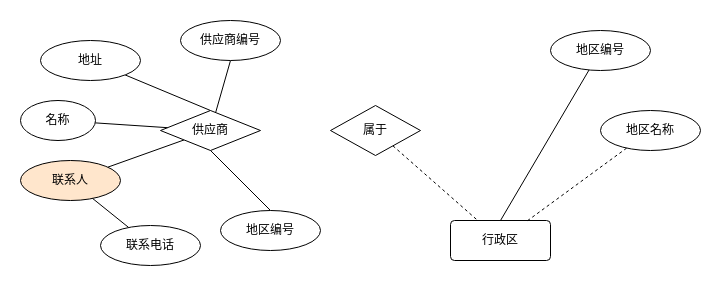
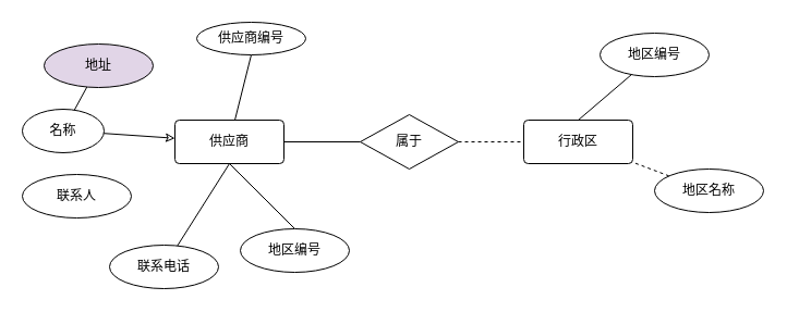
- <mxCell id="5" value="供应商编号" style="ellipse;whiteSpace=wrap;html=1;align=center;" vertex="1" parent="1"><mxGeometry x="180" y="20" width="100" height="40" as="geometry" /></mxCell>
+ <mxCell id="5" value="供应商编号" style="ellipse;whiteSpace=wrap;html=1;align=center;" vertex="1" parent="1"><mxGeometry x="180" y="20" width="100" height="30" as="geometry" /></mxCell>
- <mxCell id="12" value="地址" style="ellipse;whiteSpace=wrap;html=1;align=center;" vertex="1" parent="1"><mxGeometry x="40" y="40" width="100" height="40" as="geometry" /></mxCell>
+ <mxCell id="12" value="地址" style="ellipse;whiteSpace=wrap;html=1;align=center;fillColor=#e1d5e7;" vertex="1" parent="1"><mxGeometry x="40" y="40" width="100" height="40" as="geometry" /></mxCell>
- <mxCell id="11" style="edgeStyle=none;rounded=0;orthogonalLoop=1;jettySize=auto;html=1;entryX=0.5;entryY=0;entryDx=0;entryDy=0;startArrow=none;startFill=0;endArrow=none;endFill=0;" edge="1" parent="1" source="12" target="3"><mxGeometry relative="1" as="geometry" /></mxCell>
+ <mxCell id="11" style="edgeStyle=none;rounded=0;orthogonalLoop=1;jettySize=auto;html=1;startArrow=none;startFill=0;endArrow=none;endFill=0;" edge="1" parent="1" source="12" target="10"><mxGeometry relative="1" as="geometry" /></mxCell>
- <mxCell id="9" value="" style="edgeStyle=none;rounded=0;orthogonalLoop=1;jettySize=auto;html=1;startArrow=none;startFill=0;endArrow=none;endFill=0;" edge="1" parent="1" source="10" target="3"><mxGeometry relative="1" as="geometry" /></mxCell>
+ <mxCell id="9" value="" style="edgeStyle=none;rounded=0;orthogonalLoop=1;jettySize=auto;html=1;startArrow=none;startFill=0;endArrow=classic;endFill=0;" edge="1" parent="1" source="10" target="3"><mxGeometry relative="1" as="geometry" /></mxCell>
- <mxCell id="3" value="&lt;font style=&quot;vertical-align: inherit&quot;&gt;&lt;font style=&quot;vertical-align: inherit&quot;&gt;供应商&lt;/font&gt;&lt;/font&gt;" style="rhombus;arcSize=10;whiteSpace=wrap;html=1;align=center;" vertex="1" parent="1"><mxGeometry x="160" y="110" width="100" height="40" as="geometry" /></mxCell>
+ <mxCell id="3" value="&lt;font style=&quot;vertical-align: inherit&quot;&gt;&lt;font style=&quot;vertical-align: inherit&quot;&gt;供应商&lt;/font&gt;&lt;/font&gt;" style="rounded=1;arcSize=10;whiteSpace=wrap;html=1;align=center;" vertex="1" parent="1"><mxGeometry x="160" y="110" width="100" height="40" as="geometry" /></mxCell>
- <mxCell id="19" value="地区名称" style="ellipse;whiteSpace=wrap;html=1;align=center;" vertex="1" parent="1"><mxGeometry x="600" y="110" width="100" height="40" as="geometry" /></mxCell>
+ <mxCell id="19" value="地区名称" style="ellipse;whiteSpace=wrap;html=1;align=center;" vertex="1" parent="1"><mxGeometry x="600" y="155" width="100" height="40" as="geometry" /></mxCell>
- <mxCell id="2" value="" style="edgeStyle=none;rounded=0;orthogonalLoop=1;jettySize=auto;html=1;startArrow=none;startFill=0;endArrow=none;endFill=0;" edge="1" parent="1" source="3" target="13"><mxGeometry relative="1" as="geometry" /></mxCell>
+ <mxCell id="2" value="" style="edgeStyle=none;rounded=0;orthogonalLoop=1;jettySize=auto;html=1;startArrow=none;startFill=0;endArrow=none;endFill=0;" edge="1" parent="1" source="3" target="7"><mxGeometry relative="1" as="geometry" /></mxCell>
- <mxCell id="13" value="联系人" style="ellipse;whiteSpace=wrap;html=1;align=center;fillColor=#ffe6cc;" vertex="1" parent="1"><mxGeometry y="160" width="100" height="40" as="geometry" x="20" /></mxCell>
+ <mxCell id="13" value="联系人" style="ellipse;whiteSpace=wrap;html=1;align=center;" vertex="1" parent="1"><mxGeometry y="160" width="100" height="40" as="geometry" x="20" /></mxCell>
- <mxCell id="14" style="edgeStyle=none;rounded=0;orthogonalLoop=1;jettySize=auto;html=1;startArrow=none;startFill=0;endArrow=none;endFill=0;" edge="1" parent="1" source="15" target="13"><mxGeometry relative="1" as="geometry" /></mxCell>
+ <mxCell id="14" style="edgeStyle=none;rounded=0;orthogonalLoop=1;jettySize=auto;html=1;entryX=0.5;entryY=1;entryDx=0;entryDy=0;startArrow=none;startFill=0;endArrow=none;endFill=0;" edge="1" parent="1" source="15" target="3"><mxGeometry relative="1" as="geometry" /></mxCell>
- <mxCell id="8" value="&lt;font style=&quot;vertical-align: inherit&quot;&gt;&lt;font style=&quot;vertical-align: inherit&quot;&gt;行政区&lt;/font&gt;&lt;/font&gt;" style="rounded=1;arcSize=10;whiteSpace=wrap;html=1;align=center;" vertex="1" parent="1"><mxGeometry x="450" y="220" width="100" height="40" as="geometry" /></mxCell>
+ <mxCell id="8" value="&lt;font style=&quot;vertical-align: inherit&quot;&gt;&lt;font style=&quot;vertical-align: inherit&quot;&gt;行政区&lt;/font&gt;&lt;/font&gt;" style="rounded=1;arcSize=10;whiteSpace=wrap;html=1;align=center;" vertex="1" parent="1"><mxGeometry x="480" y="110" width="100" height="40" as="geometry" /></mxCell>
